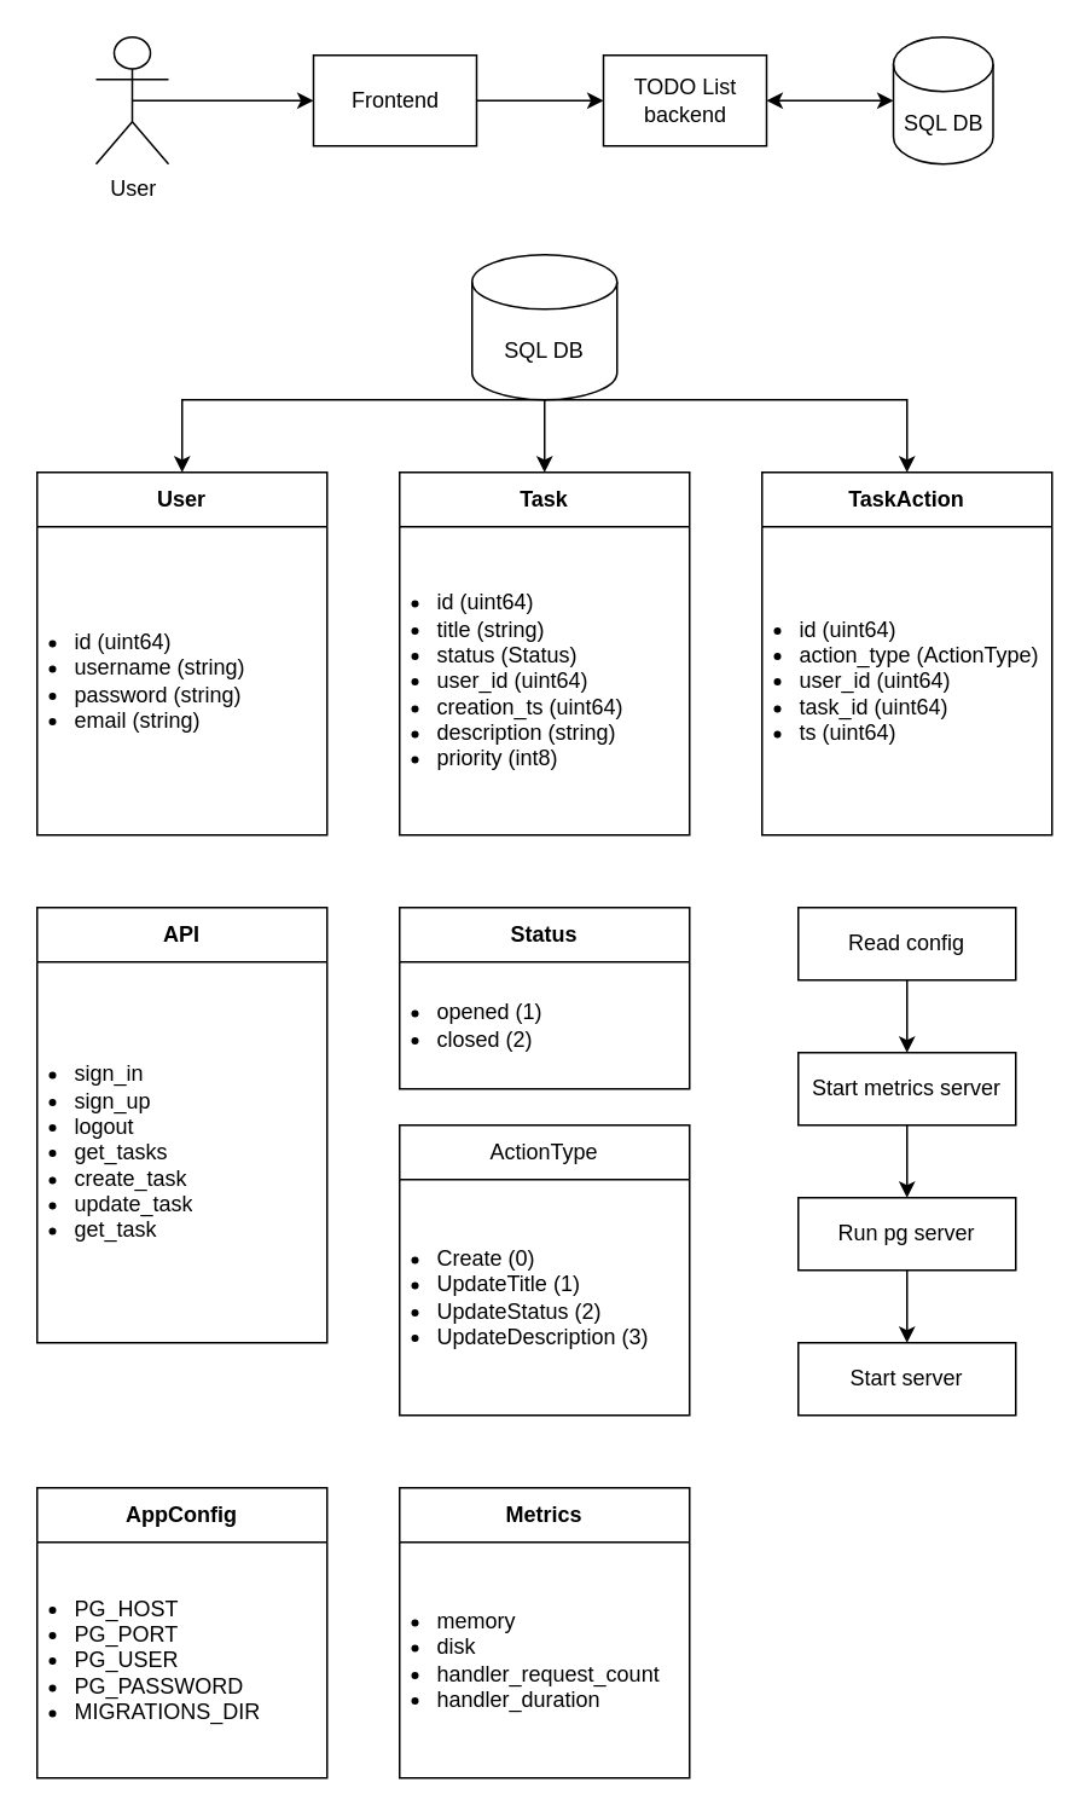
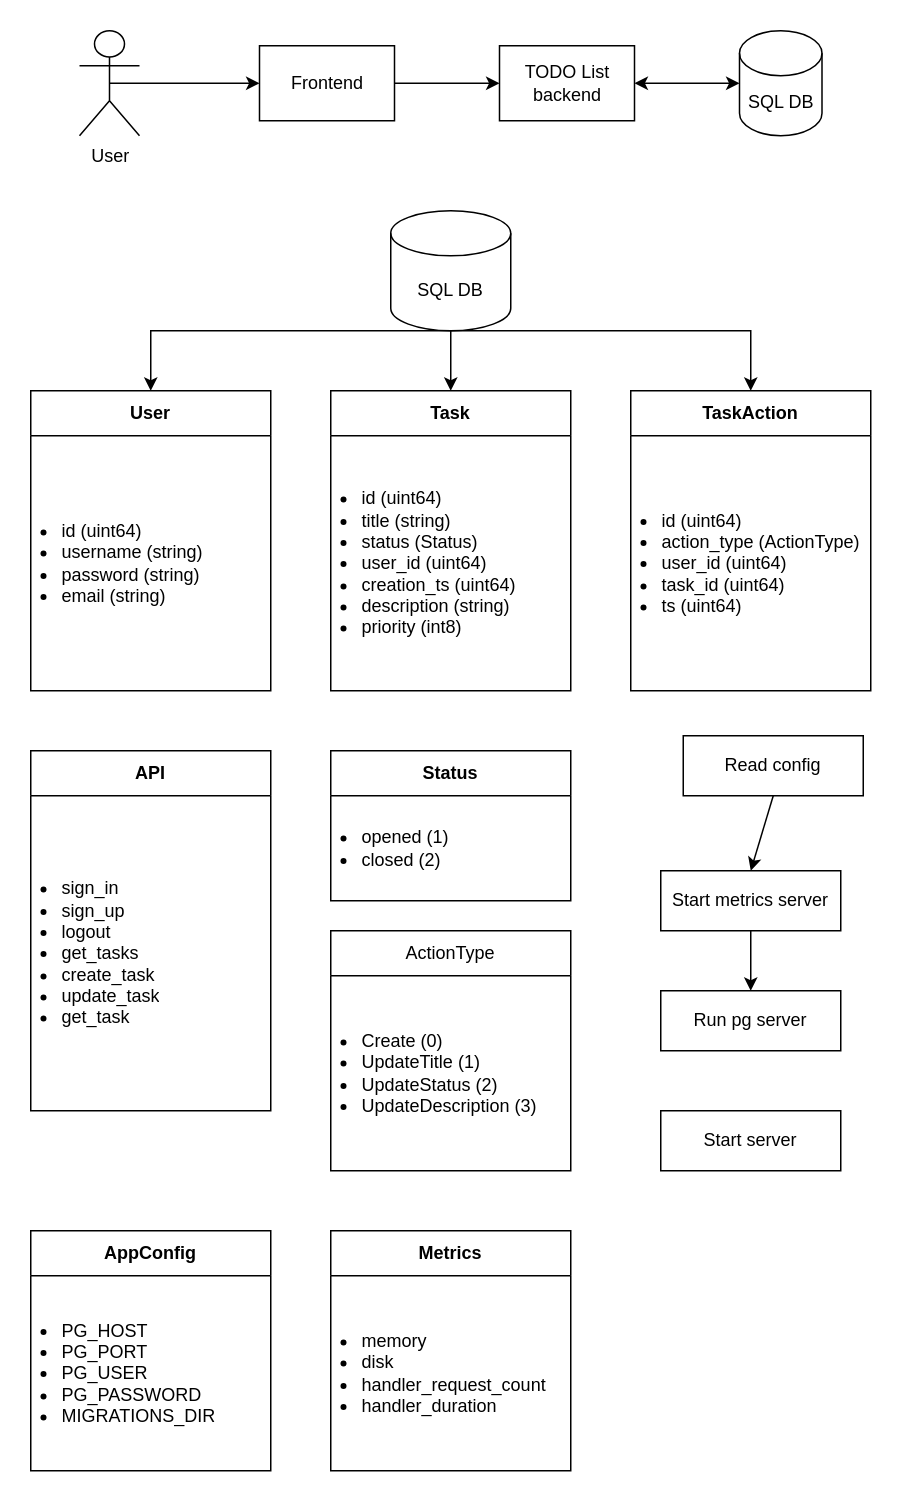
- <mxCell id="27" value="Read config" style="rounded=0;whiteSpace=wrap;html=1;" parent="1" vertex="1"><mxGeometry x="440" y="500" width="120" height="40" as="geometry" /></mxCell>
+ <mxCell id="27" value="Read config" style="rounded=0;whiteSpace=wrap;html=1;" parent="1" vertex="1"><mxGeometry x="455" y="490" width="120" height="40" as="geometry" /></mxCell>
- <mxCell id="32" value="" style="endArrow=classic;html=1;exitX=0.5;exitY=1;exitDx=0;exitDy=0;" parent="1" source="31" target="33" edge="1"><mxGeometry width="50" height="50" relative="1" as="geometry"><mxPoint x="530" y="710" as="sourcePoint" /><mxPoint x="500" y="740" as="targetPoint" /></mxGeometry></mxCell>
